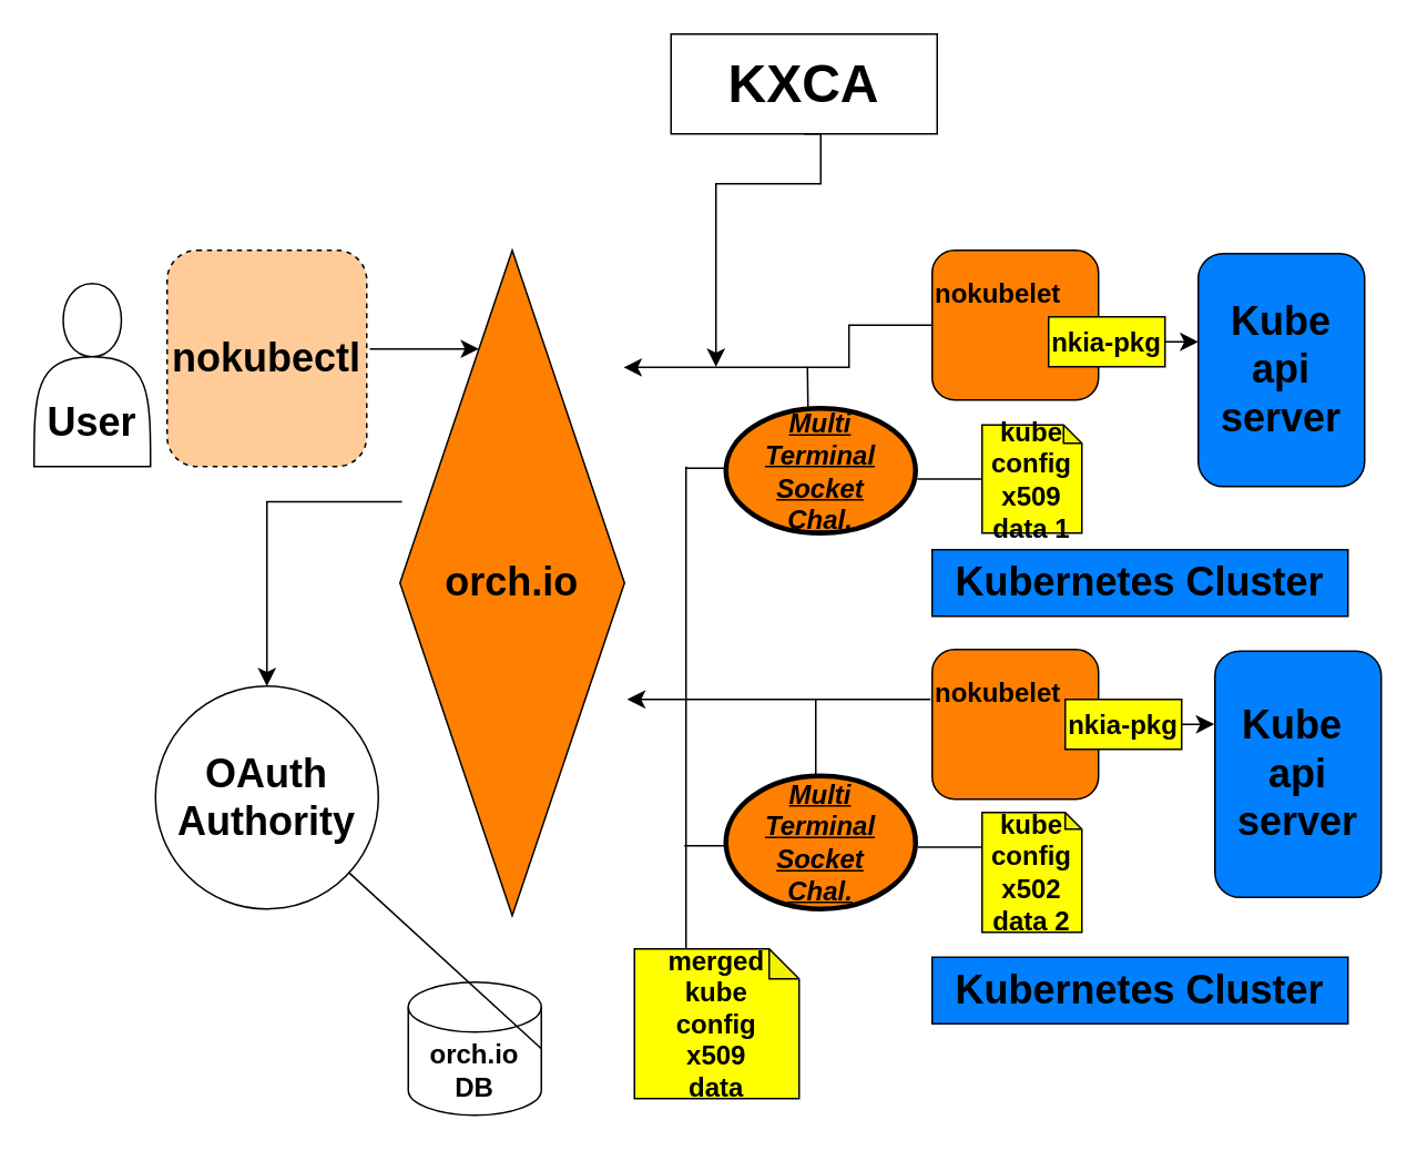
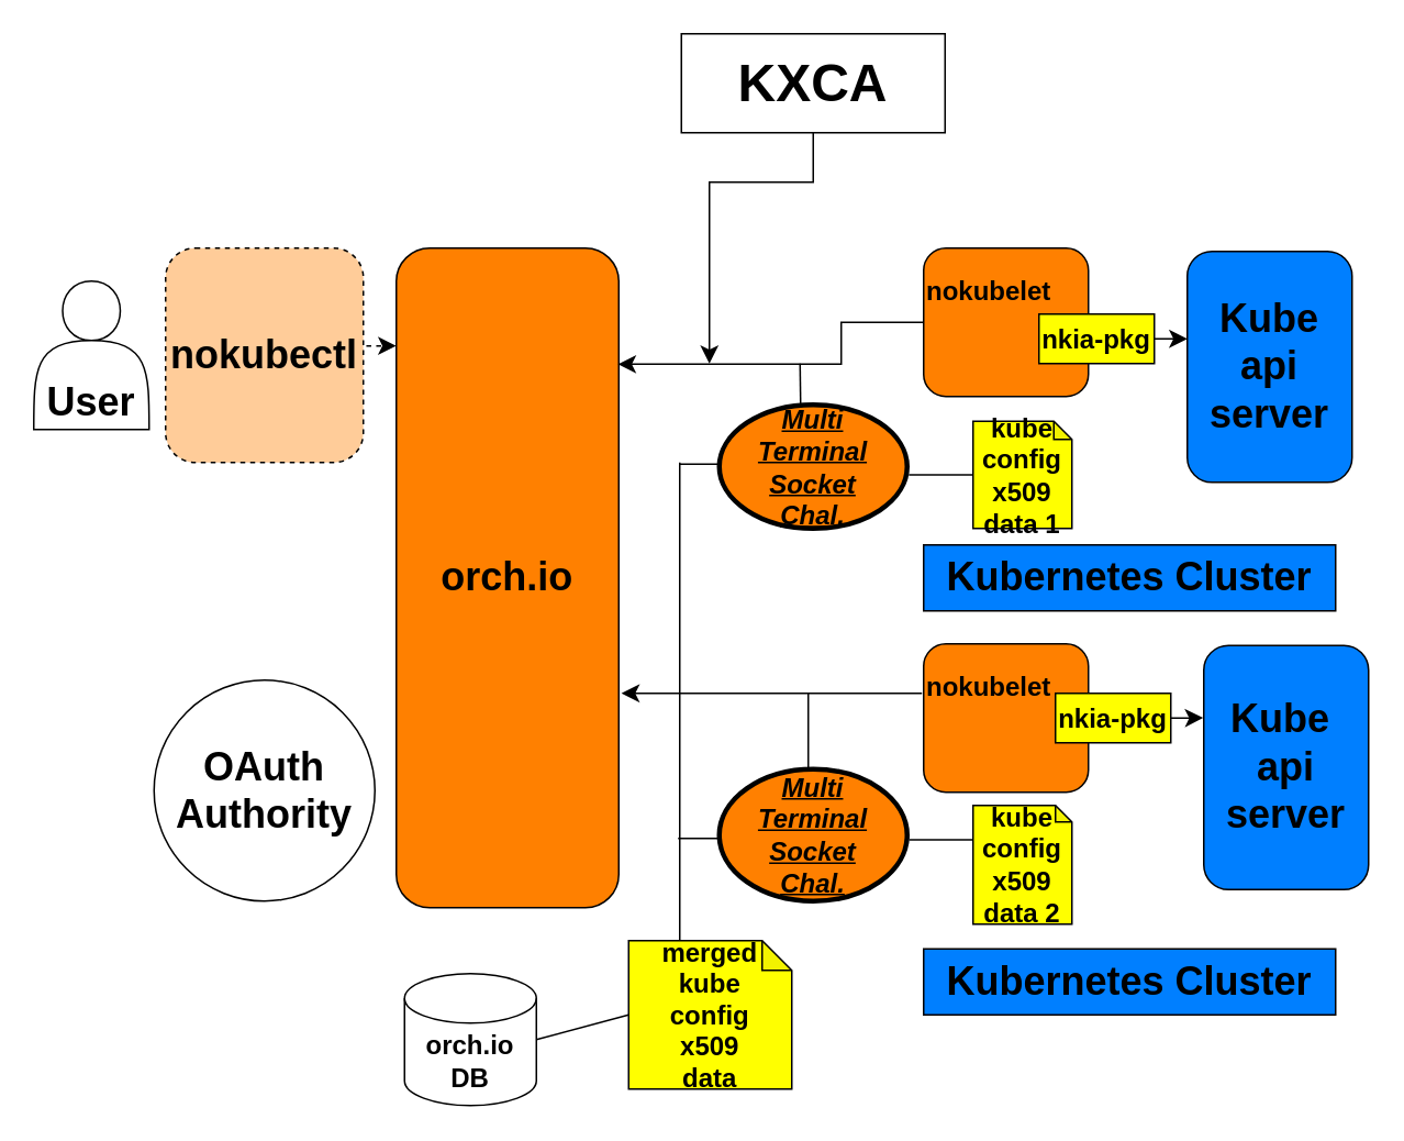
- <mxCell id="5" value="&lt;div&gt;&lt;span style=&quot;background-color: initial;&quot;&gt;KXCA&lt;/span&gt;&lt;br&gt;&lt;/div&gt;" style="rounded=0;whiteSpace=wrap;html=1;fontStyle=1;fontSize=32;" parent="1" vertex="1"><mxGeometry x="403" y="20" width="160" height="60" as="geometry" /></mxCell>
+ <mxCell id="5" value="&lt;div&gt;&lt;span style=&quot;background-color: initial;&quot;&gt;KXCA&lt;/span&gt;&lt;br&gt;&lt;/div&gt;" style="rounded=0;whiteSpace=wrap;html=1;fontStyle=1;fontSize=32;" parent="1" vertex="1"><mxGeometry x="413" y="20" width="160" height="60" as="geometry" /></mxCell>
- <mxCell id="19" value="" style="edgeStyle=segmentEdgeStyle;endArrow=classic;html=1;curved=0;rounded=0;endSize=8;startSize=8;exitX=1.015;exitY=0.456;exitDx=0;exitDy=0;exitPerimeter=0;" parent="1" source="3" target="4" edge="1"><mxGeometry width="50" height="50" relative="1" as="geometry"><mxPoint x="220" y="210" as="sourcePoint" /><mxPoint x="250" y="260" as="targetPoint" /><Array as="points"><mxPoint x="240" y="209" /><mxPoint x="240" y="350" /></Array></mxGeometry></mxCell>
+ <mxCell id="19" value="" style="edgeStyle=segmentEdgeStyle;endArrow=classic;html=1;curved=0;rounded=0;endSize=8;startSize=8;exitX=1.015;exitY=0.456;exitDx=0;exitDy=0;exitPerimeter=0;dashed=1;" parent="1" source="3" target="4" edge="1"><mxGeometry width="50" height="50" relative="1" as="geometry"><mxPoint x="220" y="210" as="sourcePoint" /><mxPoint x="250" y="260" as="targetPoint" /><Array as="points"><mxPoint x="240" y="209" /><mxPoint x="240" y="350" /></Array></mxGeometry></mxCell>
- <mxCell id="2" value="&lt;br&gt;&lt;br&gt;User" style="shape=actor;whiteSpace=wrap;html=1;fontStyle=1;fontSize=24;" parent="1" vertex="1"><mxGeometry x="20" y="170" width="70" height="110" as="geometry" /></mxCell>
+ <mxCell id="2" value="&lt;br&gt;&lt;br&gt;User" style="shape=actor;whiteSpace=wrap;html=1;fontStyle=1;fontSize=24;" parent="1" vertex="1"><mxGeometry x="20" y="170" width="70" height="90" as="geometry" /></mxCell>
- <mxCell id="24" value="" style="edgeStyle=segmentEdgeStyle;endArrow=classic;html=1;curved=0;rounded=0;endSize=8;startSize=8;exitX=0.009;exitY=0.378;exitDx=0;exitDy=0;exitPerimeter=0;" parent="1" source="4" target="18" edge="1"><mxGeometry width="50" height="50" relative="1" as="geometry"><mxPoint x="191" y="415" as="sourcePoint" /><mxPoint x="170" y="320" as="targetPoint" /><Array as="points"><mxPoint x="160" y="301" /></Array></mxGeometry></mxCell>
- <mxCell id="4" value="orch.io" style="rhombus;whiteSpace=wrap;html=1;fontStyle=1;fontSize=24;fillColor=#FF8000;" parent="1" vertex="1"><mxGeometry x="240" y="150" width="135" height="400" as="geometry" /></mxCell>
+ <mxCell id="4" value="orch.io" style="rounded=1;whiteSpace=wrap;html=1;fontStyle=1;fontSize=24;fillColor=#FF8000;" parent="1" vertex="1"><mxGeometry x="240" y="150" width="135" height="400" as="geometry" /></mxCell>
- <mxCell id="16" value="kube&lt;br&gt;config&lt;br&gt;x502&lt;br&gt;data 2" style="shape=note;whiteSpace=wrap;html=1;backgroundOutline=1;darkOpacity=0.05;size=10;fontStyle=1;fontSize=16;fillColor=#FFFF00;" parent="1" vertex="1"><mxGeometry x="590" y="488" width="60" height="72" as="geometry" /></mxCell>
+ <mxCell id="16" value="kube&lt;br&gt;config&lt;br&gt;x509&lt;br&gt;data 2" style="shape=note;whiteSpace=wrap;html=1;backgroundOutline=1;darkOpacity=0.05;size=10;fontStyle=1;fontSize=16;fillColor=#FFFF00;" parent="1" vertex="1"><mxGeometry x="590" y="488" width="60" height="72" as="geometry" /></mxCell>
- <mxCell id="34" value="" style="endArrow=none;html=1;rounded=0;exitX=1;exitY=0.5;exitDx=0;exitDy=0;exitPerimeter=0;" parent="1" source="6" target="18" edge="1"><mxGeometry width="50" height="50" relative="1" as="geometry"><mxPoint x="380" y="630" as="sourcePoint" /><mxPoint x="430" y="580" as="targetPoint" /></mxGeometry></mxCell>
+ <mxCell id="34" value="" style="endArrow=none;html=1;rounded=0;exitX=1;exitY=0.5;exitDx=0;exitDy=0;exitPerimeter=0;entryX=0;entryY=0.5;entryDx=0;entryDy=0;entryPerimeter=0;" parent="1" source="6" target="17" edge="1"><mxGeometry width="50" height="50" relative="1" as="geometry"><mxPoint x="380" y="630" as="sourcePoint" /><mxPoint x="430" y="580" as="targetPoint" /></mxGeometry></mxCell>
